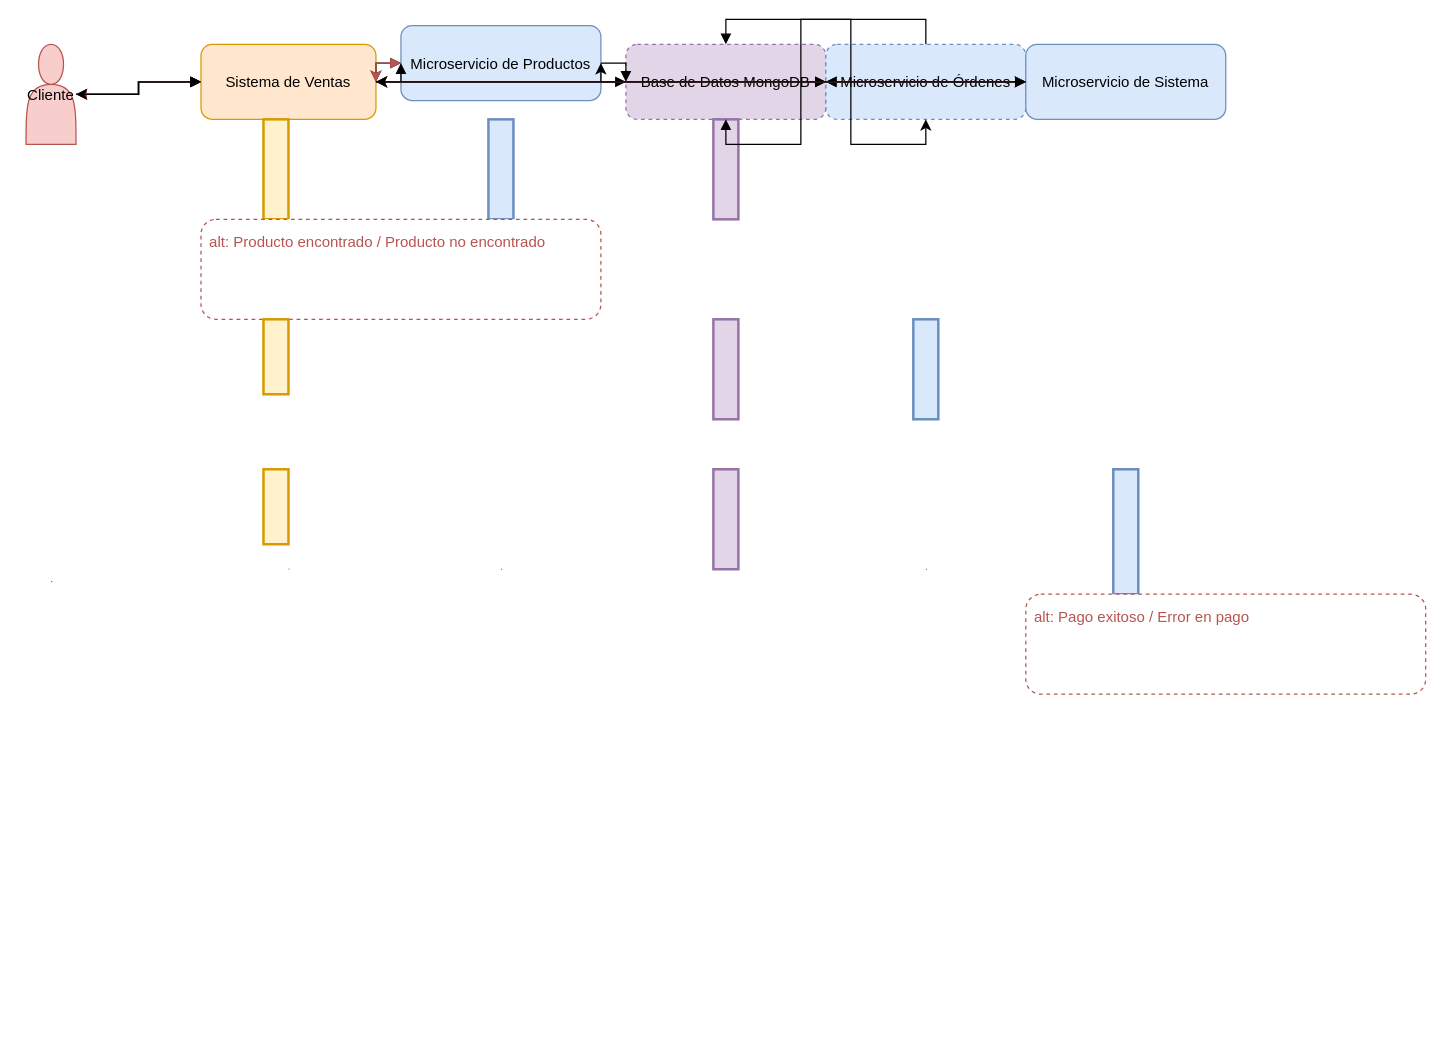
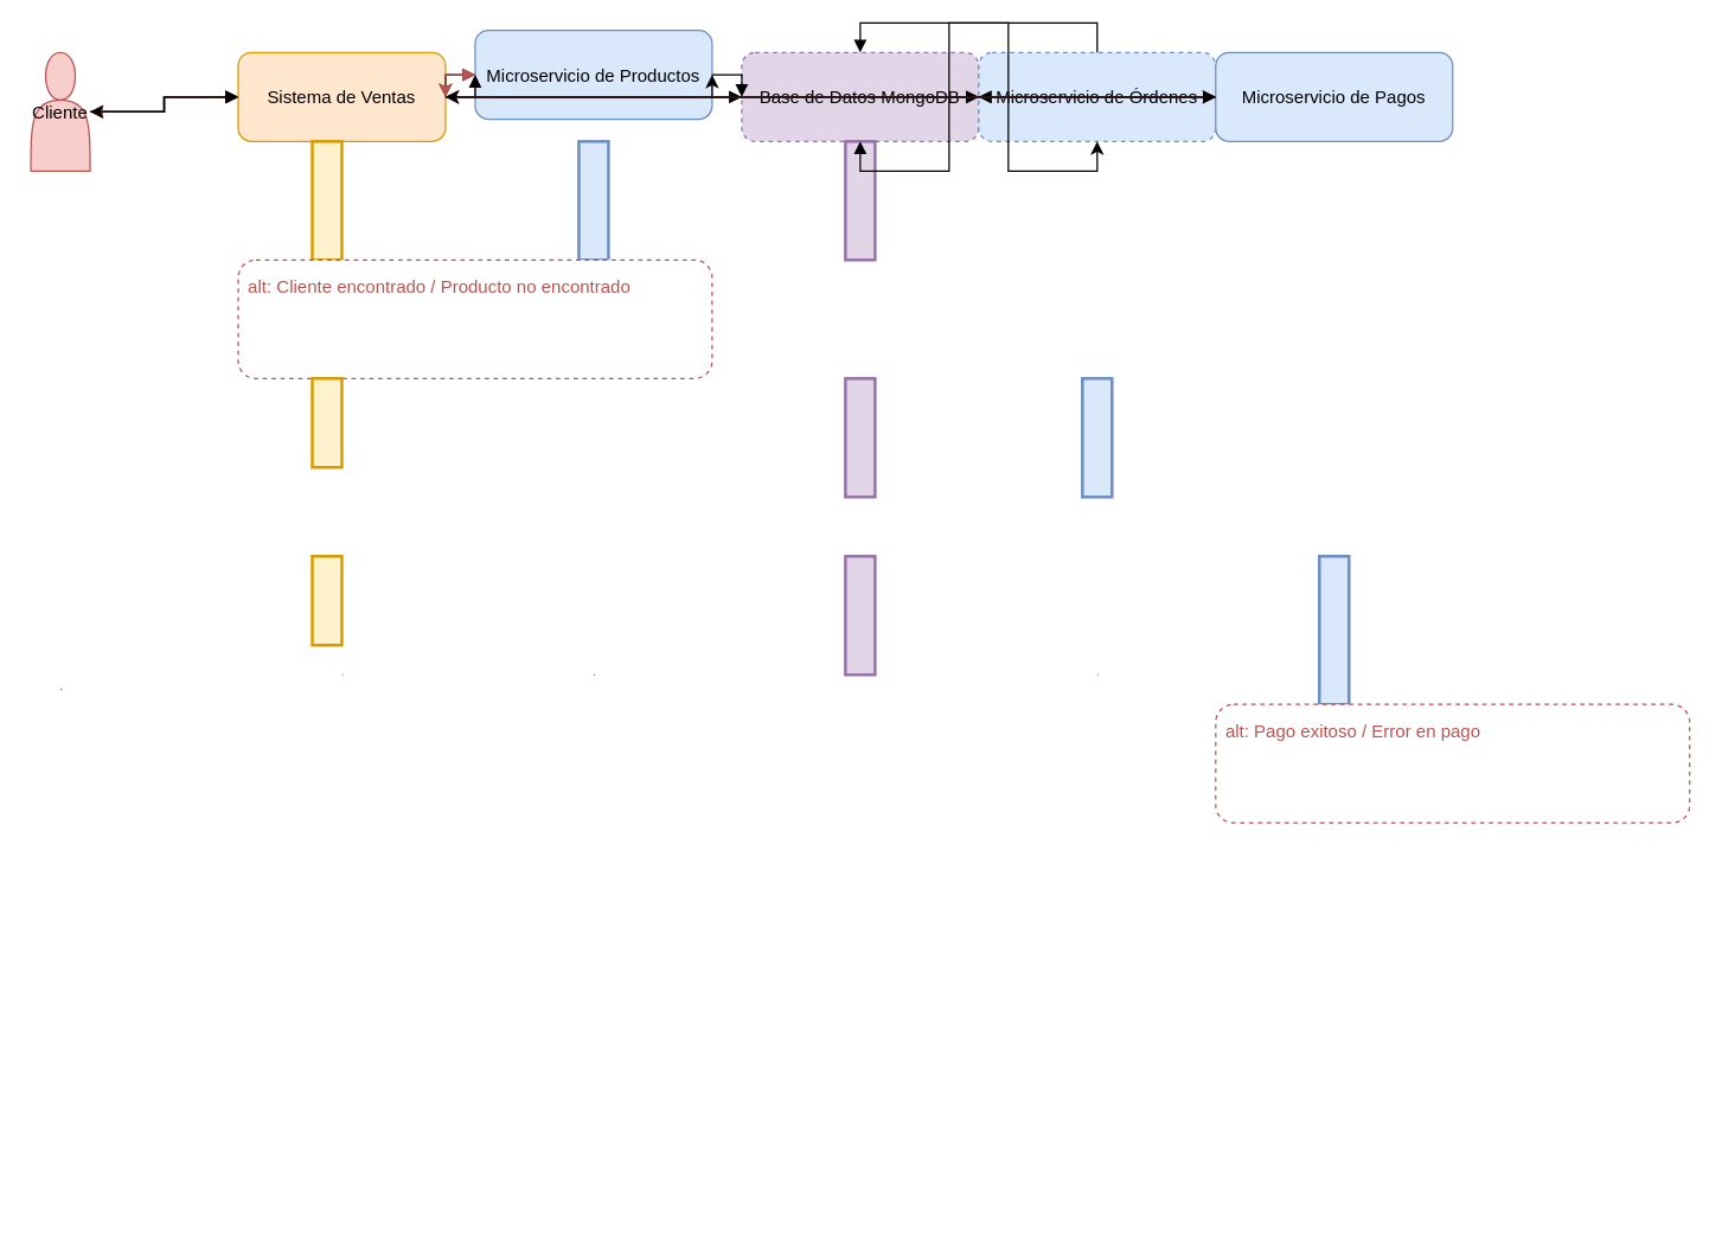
- <mxCell id="12" value="Microservicio de Sistema" style="rounded=1;fillColor=#dae8fc;strokeColor=#6c8ebf;fontSize=12;fontColor=#000000;" vertex="1" parent="1"><mxGeometry x="820" y="35" width="160" height="60" as="geometry" /></mxCell>
+ <mxCell id="12" value="Microservicio de Pagos" style="rounded=1;fillColor=#dae8fc;strokeColor=#6c8ebf;fontSize=12;fontColor=#000000;" vertex="1" parent="1"><mxGeometry x="820" y="35" width="160" height="60" as="geometry" /></mxCell>
- <mxCell id="25" value="alt: Producto encontrado / Producto no encontrado" style="text;html=1;strokeColor=none;fillColor=none;align=left;verticalAlign=top;fontSize=12;fontColor=#b85450;" vertex="1" parent="24"><mxGeometry x="5" y="5" width="310" height="20" as="geometry" /></mxCell>
+ <mxCell id="25" value="alt: Cliente encontrado / Producto no encontrado" style="text;html=1;strokeColor=none;fillColor=none;align=left;verticalAlign=top;fontSize=12;fontColor=#b85450;" vertex="1" parent="24"><mxGeometry x="5" y="5" width="310" height="20" as="geometry" /></mxCell>
